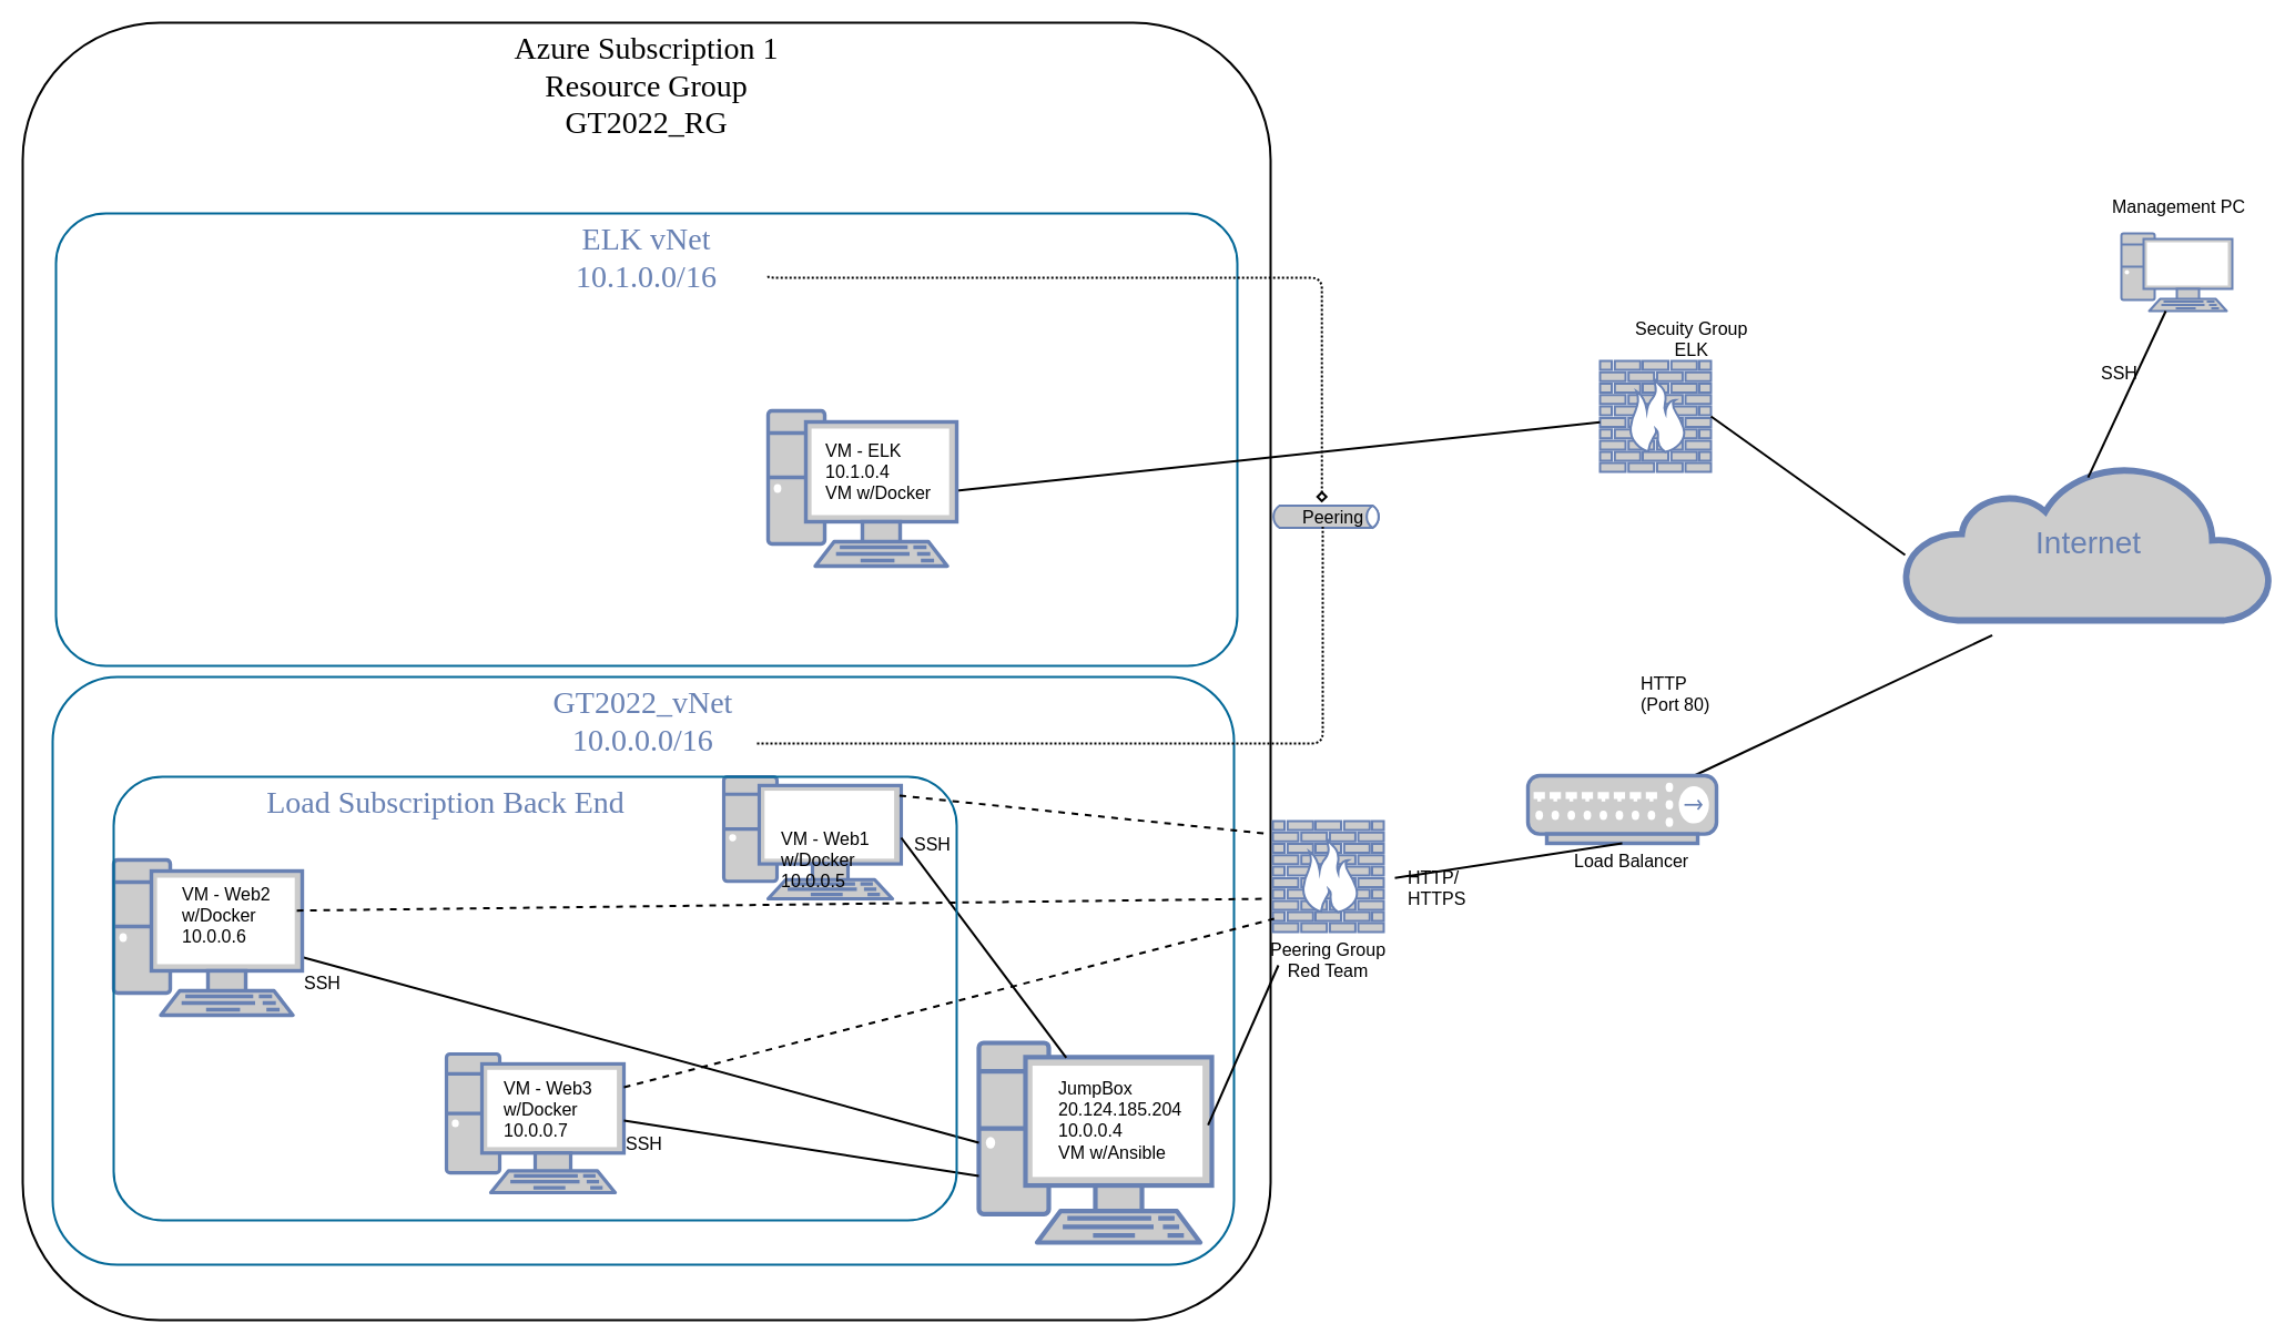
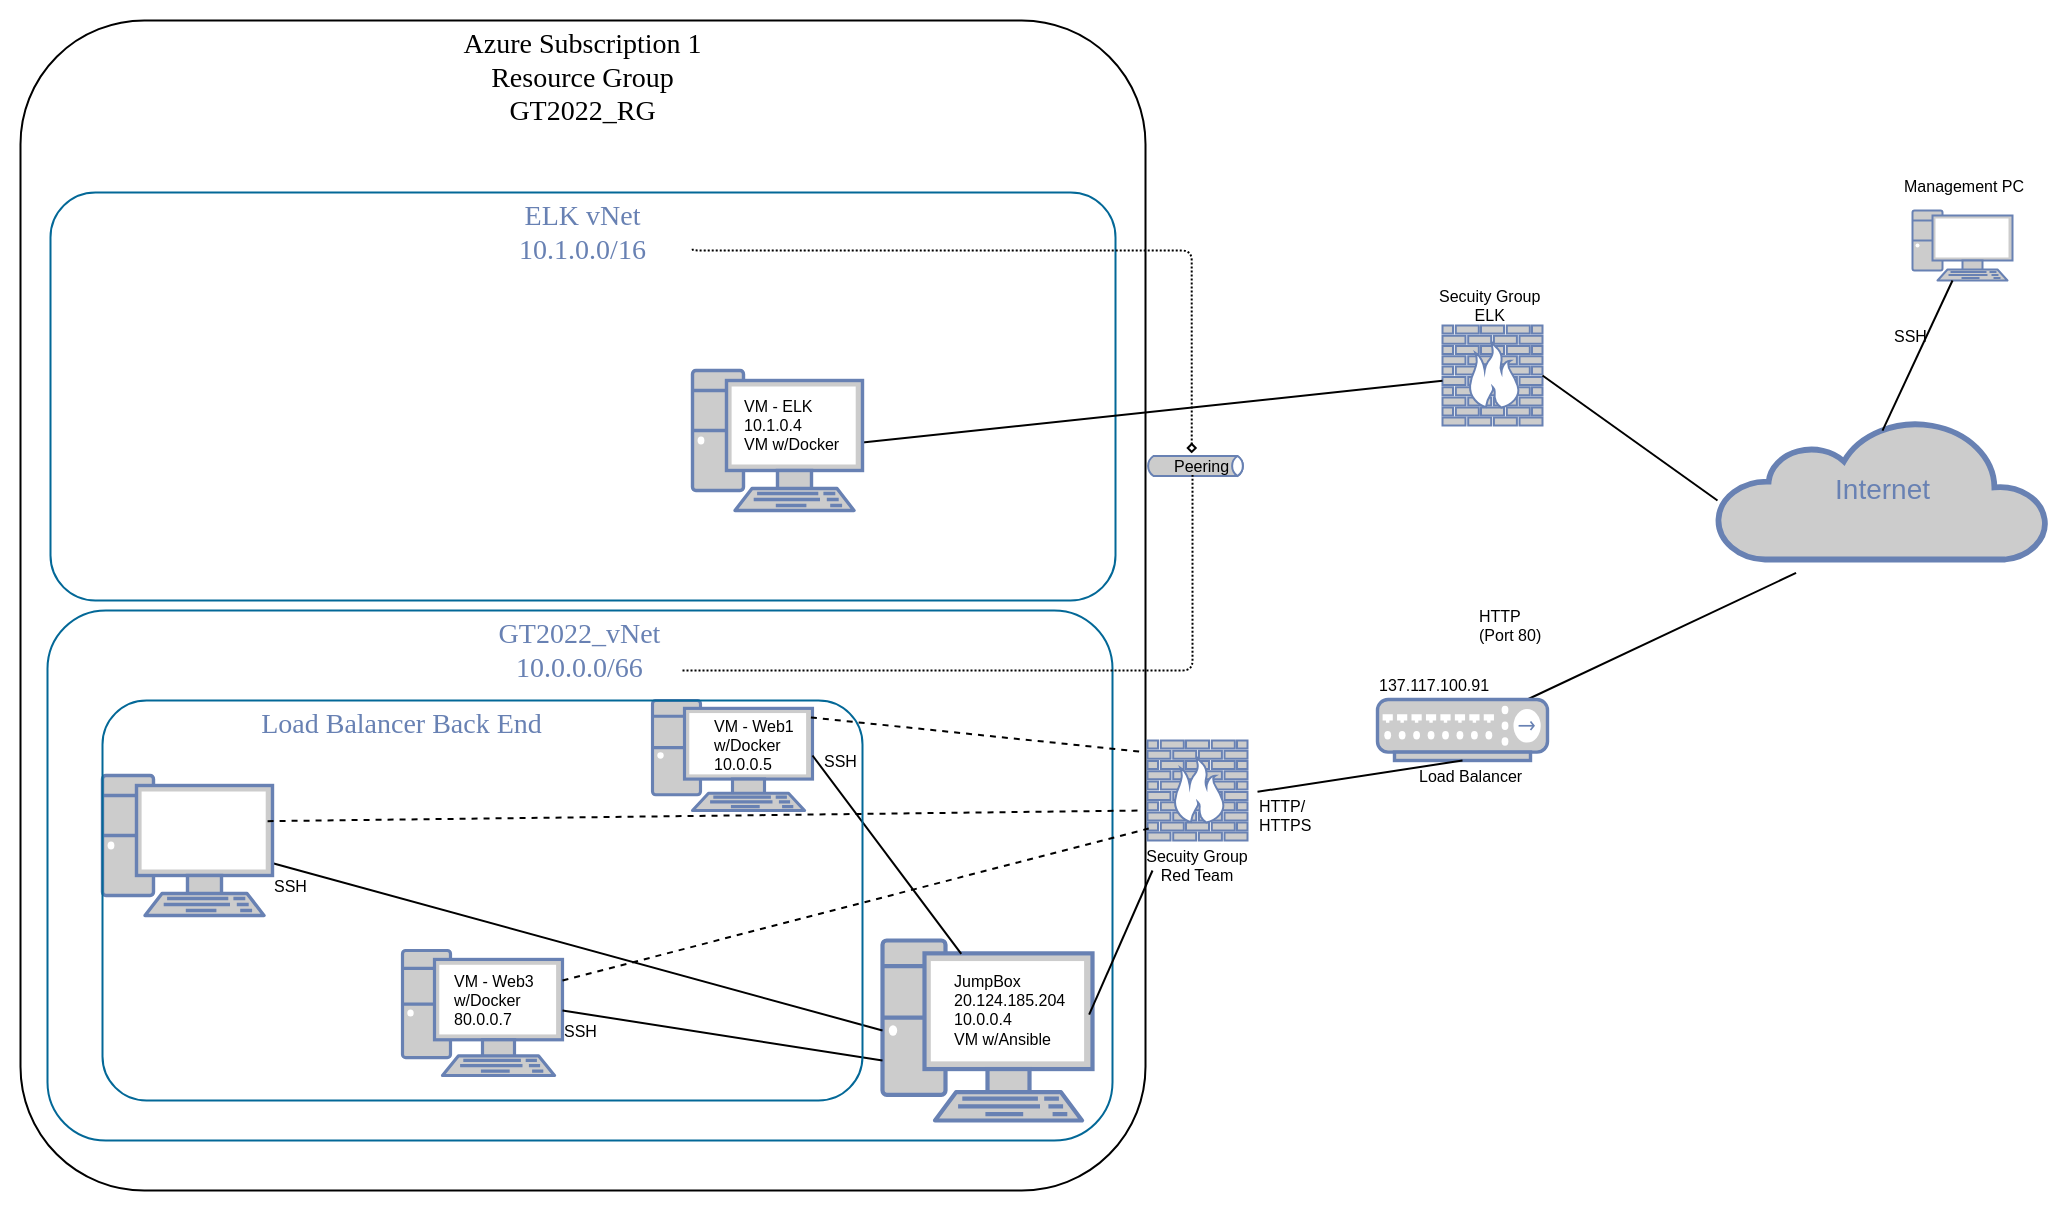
- <mxCell id="22" value="Secuity Group&lt;br&gt;&lt;div style=&quot;text-align: center&quot;&gt;&lt;span&gt;ELK&lt;/span&gt;&lt;/div&gt;" style="text;whiteSpace=wrap;html=1;fontSize=16;" vertex="1" parent="1"><mxGeometry x="1472" y="280" width="110" height="30" as="geometry" /></mxCell>
+ <mxCell id="22" value="Secuity Group&lt;br&gt;&lt;div style=&quot;text-align: center&quot;&gt;&lt;span&gt;ELK&lt;/span&gt;&lt;/div&gt;" style="text;whiteSpace=wrap;html=1;fontSize=16;" vertex="1" parent="1"><mxGeometry x="1437" y="280" width="110" height="30" as="geometry" /></mxCell>
- <mxCell id="3" value="GT2022_vNet&lt;br&gt;10.0.0.0/16" style="rounded=1;whiteSpace=wrap;html=1;shadow=0;comic=0;strokeColor=#036897;strokeWidth=2;fillColor=none;fontFamily=Verdana;fontSize=28;fontColor=#6881B3;align=center;arcSize=11;verticalAlign=top;" parent="1" vertex="1"><mxGeometry x="47" y="610" width="1065" height="530" as="geometry" /></mxCell>
+ <mxCell id="3" value="GT2022_vNet&lt;br&gt;10.0.0.0/66" style="rounded=1;whiteSpace=wrap;html=1;shadow=0;comic=0;strokeColor=#036897;strokeWidth=2;fillColor=none;fontFamily=Verdana;fontSize=28;fontColor=#6881B3;align=center;arcSize=11;verticalAlign=top;" parent="1" vertex="1"><mxGeometry x="47" y="610" width="1065" height="530" as="geometry" /></mxCell>
+ <mxCell id="33" value="137.117.100.91" style="text;whiteSpace=wrap;html=1;fontSize=16;" vertex="1" parent="26"><mxGeometry x="240" y="69" width="140" height="30" as="geometry" /></mxCell>
- <mxCell id="43" value="Load Subscription Back End&amp;nbsp; &amp;nbsp; &amp;nbsp; &amp;nbsp; &amp;nbsp; &amp;nbsp; &amp;nbsp; &amp;nbsp; &amp;nbsp; &amp;nbsp; &amp;nbsp; &amp;nbsp;" style="rounded=1;whiteSpace=wrap;html=1;shadow=0;comic=0;strokeColor=#036897;strokeWidth=2;fillColor=none;fontFamily=Verdana;fontSize=28;fontColor=#6881B3;align=center;arcSize=11;verticalAlign=top;" vertex="1" parent="1"><mxGeometry x="102" y="700" width="760" height="400" as="geometry" /></mxCell>
+ <mxCell id="43" value="Load Balancer Back End&amp;nbsp; &amp;nbsp; &amp;nbsp; &amp;nbsp; &amp;nbsp; &amp;nbsp; &amp;nbsp; &amp;nbsp; &amp;nbsp; &amp;nbsp; &amp;nbsp; &amp;nbsp;" style="rounded=1;whiteSpace=wrap;html=1;shadow=0;comic=0;strokeColor=#036897;strokeWidth=2;fillColor=none;fontFamily=Verdana;fontSize=28;fontColor=#6881B3;align=center;arcSize=11;verticalAlign=top;" vertex="1" parent="1"><mxGeometry x="102" y="700" width="760" height="400" as="geometry" /></mxCell>
- <mxCell id="39" value="VM - Web1&lt;br&gt;w/Docker&lt;br&gt;10.0.0.5" style="text;whiteSpace=wrap;html=1;fontSize=16;fontColor=#000000;" vertex="1" parent="1"><mxGeometry x="702" y="740" width="90" height="50" as="geometry" /></mxCell>
+ <mxCell id="39" value="VM - Web1&lt;br&gt;w/Docker&lt;br&gt;10.0.0.5" style="text;whiteSpace=wrap;html=1;fontSize=16;fontColor=#000000;" vertex="1" parent="1"><mxGeometry x="712" y="710" width="90" height="50" as="geometry" /></mxCell>
- <mxCell id="34" value="HTTP/&lt;br&gt;HTTPS" style="text;whiteSpace=wrap;html=1;fontSize=16;" vertex="1" parent="26"><mxGeometry x="130" y="175" width="70" height="60" as="geometry" /></mxCell>
+ <mxCell id="34" value="HTTP/&lt;br&gt;HTTPS" style="text;whiteSpace=wrap;html=1;fontSize=16;" vertex="1" parent="26"><mxGeometry x="120" y="190" width="70" height="60" as="geometry" /></mxCell>
- <mxCell id="38" value="VM - Web2&lt;br&gt;w/Docker&lt;br&gt;10.0.0.6" style="text;whiteSpace=wrap;html=1;fontSize=16;fontColor=#000000;" vertex="1" parent="1"><mxGeometry x="162" y="790" width="90" height="50" as="geometry" /></mxCell>
- <mxCell id="27" value="Peering Group&lt;br&gt;Red Team" style="text;whiteSpace=wrap;html=1;fontSize=16;align=center;" vertex="1" parent="26"><mxGeometry y="240" width="120" height="45" as="geometry" /></mxCell>
+ <mxCell id="27" value="Secuity Group&lt;br&gt;Red Team" style="text;whiteSpace=wrap;html=1;fontSize=16;align=center;" vertex="1" parent="26"><mxGeometry y="240" width="120" height="45" as="geometry" /></mxCell>
- <mxCell id="37" value="VM - Web3&lt;br&gt;w/Docker&lt;br&gt;10.0.0.7" style="text;whiteSpace=wrap;html=1;fontSize=16;fontColor=#000000;" vertex="1" parent="1"><mxGeometry x="452" y="965" width="90" height="50" as="geometry" /></mxCell>
+ <mxCell id="37" value="VM - Web3&lt;br&gt;w/Docker&lt;br&gt;80.0.0.7" style="text;whiteSpace=wrap;html=1;fontSize=16;fontColor=#000000;" vertex="1" parent="1"><mxGeometry x="452" y="965" width="90" height="50" as="geometry" /></mxCell>
